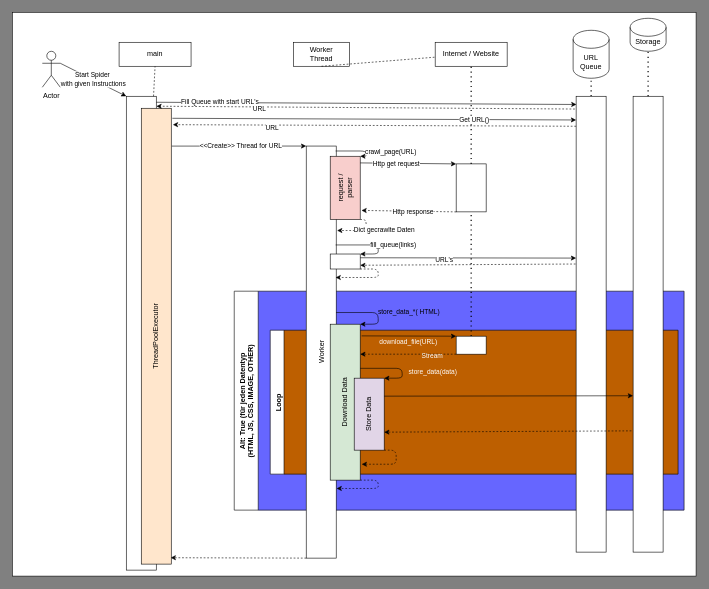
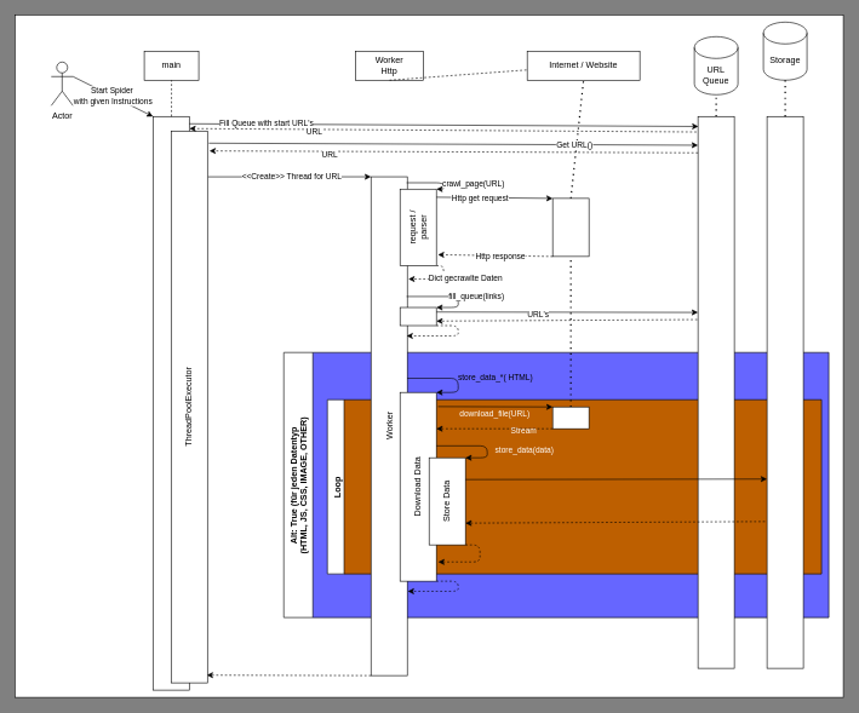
- <mxCell id="42" value="Storage" style="shape=cylinder3;whiteSpace=wrap;html=1;boundedLbl=1;backgroundOutline=1;size=15;" parent="1" vertex="1"><mxGeometry x="1050" y="30" width="60" height="55" as="geometry" /></mxCell>
+ <mxCell id="42" value="Storage" style="shape=cylinder3;whiteSpace=wrap;html=1;boundedLbl=1;backgroundOutline=1;size=15;" parent="1" vertex="1"><mxGeometry x="1050" y="30" width="60" height="80" as="geometry" /></mxCell>
- <mxCell id="10" value="main" style="rounded=0;whiteSpace=wrap;html=1;" parent="1" vertex="1"><mxGeometry x="198" y="70" width="120" height="40" as="geometry" /></mxCell>
+ <mxCell id="10" value="main" style="rounded=0;whiteSpace=wrap;html=1;" parent="1" vertex="1"><mxGeometry x="198" y="70" width="75" height="40" as="geometry" /></mxCell>
- <mxCell id="12" value="Worker&lt;br&gt;Thread" style="rounded=0;whiteSpace=wrap;html=1;" parent="1" vertex="1"><mxGeometry x="489" y="70" width="93" height="40" as="geometry" /></mxCell>
+ <mxCell id="12" value="Worker&lt;br&gt;Http" style="rounded=0;whiteSpace=wrap;html=1;" parent="1" vertex="1"><mxGeometry x="489" y="70" width="93" height="40" as="geometry" /></mxCell>
- <mxCell id="15" value="Internet / Website" style="rounded=0;whiteSpace=wrap;html=1;" parent="1" vertex="1"><mxGeometry x="725" y="70" width="120" height="40" as="geometry" /></mxCell>
+ <mxCell id="15" value="Internet / Website" style="rounded=0;whiteSpace=wrap;html=1;" parent="1" vertex="1"><mxGeometry x="725" y="70" width="155" height="40" as="geometry" /></mxCell>
- <mxCell id="38" value="request /&lt;br&gt;parser" style="rounded=0;whiteSpace=wrap;html=1;horizontal=0;fillColor=#f8cecc;" parent="1" vertex="1"><mxGeometry x="550" y="260" width="50" height="105.5" as="geometry" /></mxCell>
+ <mxCell id="38" value="request /&lt;br&gt;parser" style="rounded=0;whiteSpace=wrap;html=1;horizontal=0;" parent="1" vertex="1"><mxGeometry x="550" y="260" width="50" height="105.5" as="geometry" /></mxCell>
- <mxCell id="37" value="ThreadPoolExecutor" style="rounded=0;whiteSpace=wrap;html=1;horizontal=0;fillColor=#ffe6cc;" parent="1" vertex="1"><mxGeometry x="235" y="180" width="50" height="760" as="geometry" /></mxCell>
+ <mxCell id="37" value="ThreadPoolExecutor" style="rounded=0;whiteSpace=wrap;html=1;horizontal=0;" parent="1" vertex="1"><mxGeometry x="235" y="180" width="50" height="760" as="geometry" /></mxCell>
- <mxCell id="23" value="Download Data" style="rounded=0;whiteSpace=wrap;html=1;horizontal=0;fillColor=#d5e8d4;" parent="1" vertex="1"><mxGeometry x="550" y="540" width="50" height="260" as="geometry" /></mxCell>
+ <mxCell id="23" value="Download Data" style="rounded=0;whiteSpace=wrap;html=1;horizontal=0;" parent="1" vertex="1"><mxGeometry x="550" y="540" width="50" height="260" as="geometry" /></mxCell>
- <mxCell id="46" value="Store Data" style="rounded=0;whiteSpace=wrap;html=1;horizontal=0;fillColor=#e1d5e7;" parent="1" vertex="1"><mxGeometry x="590" y="630" width="50" height="120" as="geometry" /></mxCell>
+ <mxCell id="46" value="Store Data" style="rounded=0;whiteSpace=wrap;html=1;horizontal=0;" parent="1" vertex="1"><mxGeometry x="590" y="630" width="50" height="120" as="geometry" /></mxCell>
